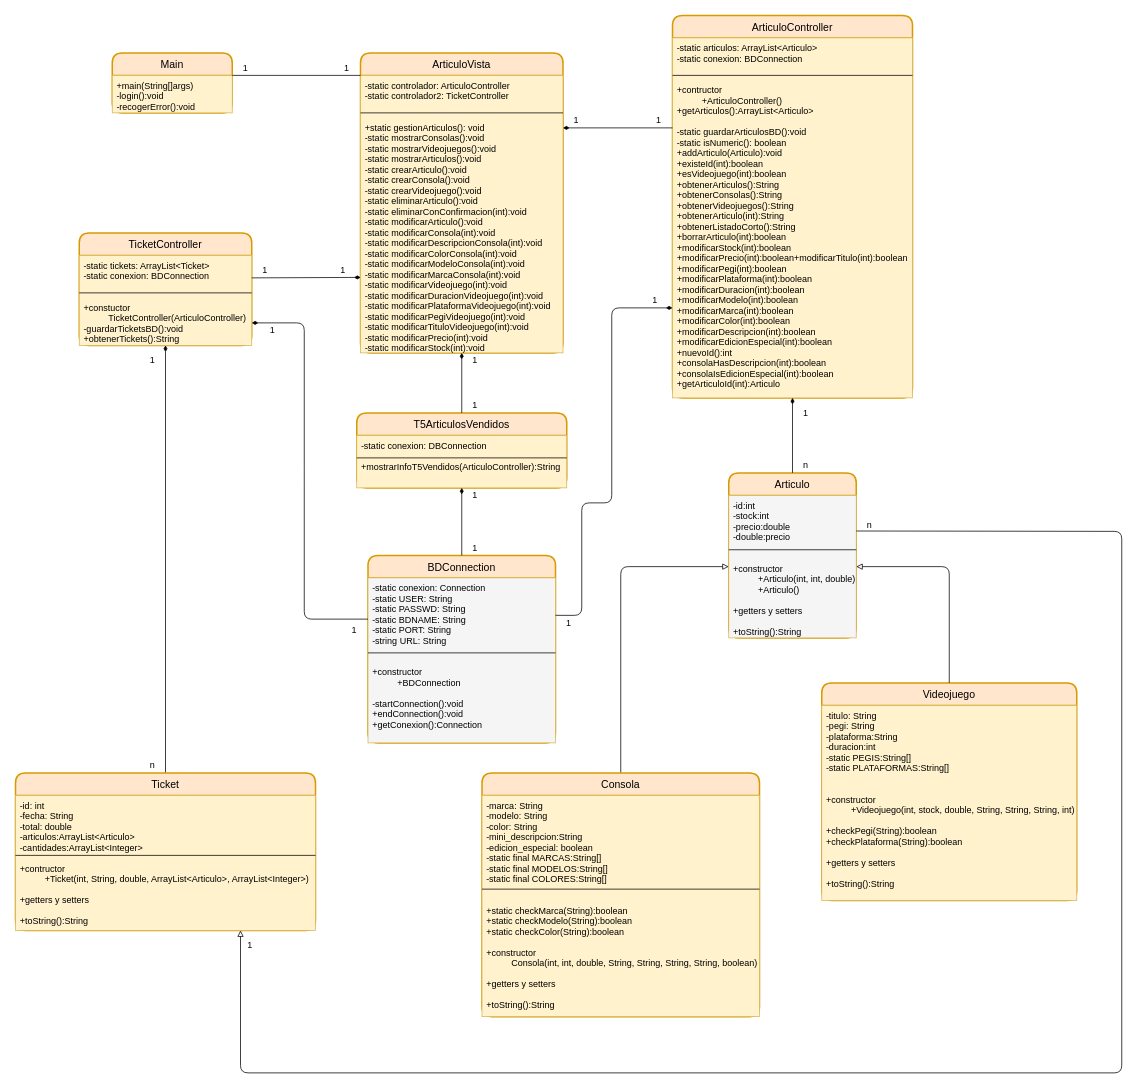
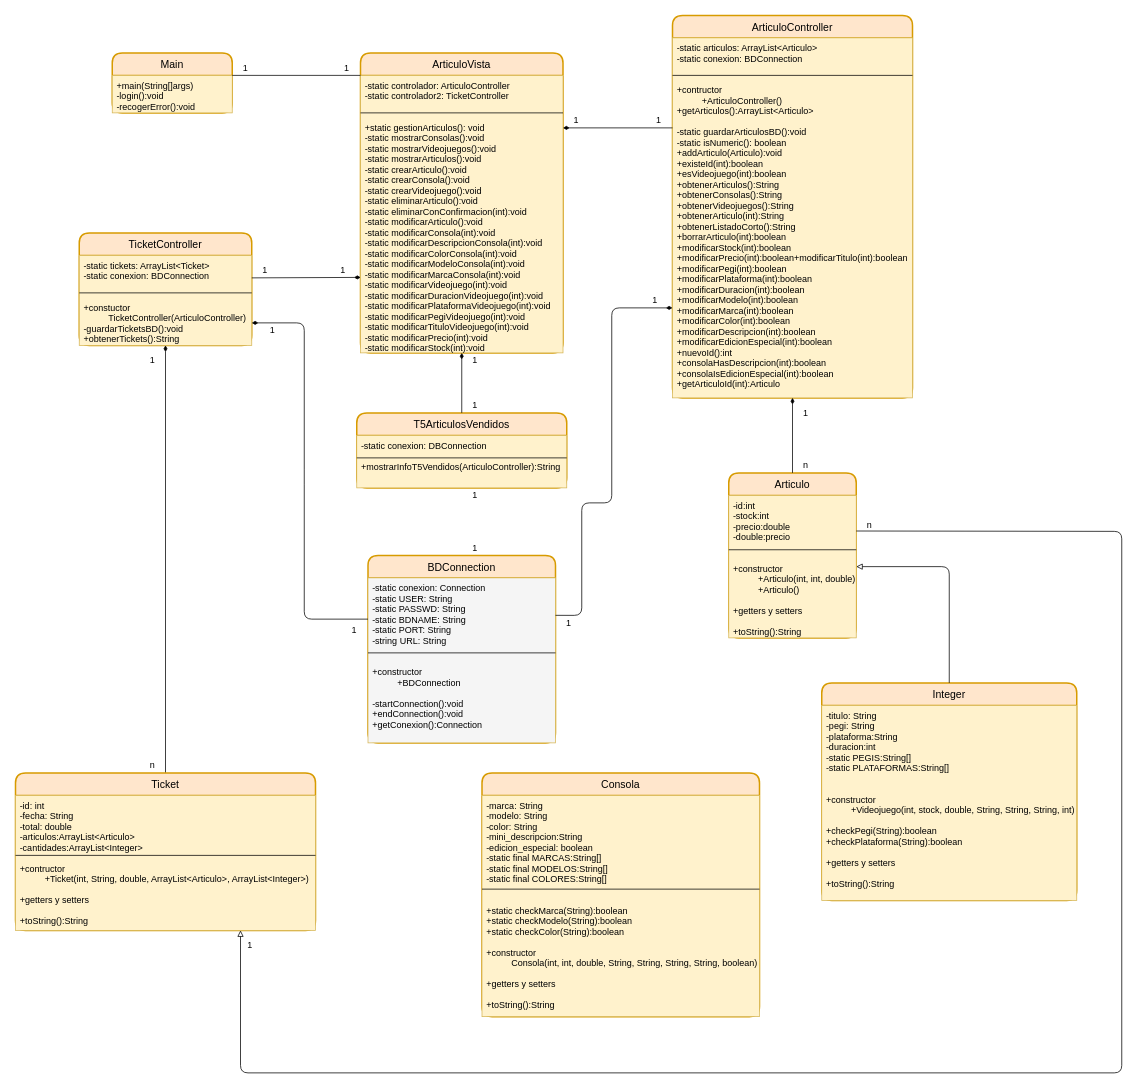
- <mxCell id="43" value="" style="endArrow=none;html=1;exitX=0.5;exitY=1;exitDx=0;exitDy=0;entryX=0.5;entryY=0;entryDx=0;entryDy=0;endFill=0;startArrow=diamondThin;startFill=1;" parent="1" source="36" target="29" edge="1"><mxGeometry width="50" height="50" relative="1" as="geometry"><mxPoint x="599.41" y="630" as="sourcePoint" /><mxPoint x="599.41" y="710" as="targetPoint" /></mxGeometry></mxCell>
- <mxCell id="16" value="-id:int&#10;-stock:int&#10;-precio:double&#10;-double:precio&#10;&#10;&#10;+constructor&#10;          +Articulo(int, int, double)&#10;          +Articulo()&#10;&#10;+getters y setters&#10;&#10;+toString():String" style="align=left;strokeColor=#d6b656;fillColor=#f5f5f5;spacingLeft=4;fontSize=12;verticalAlign=top;resizable=0;rotatable=0;part=1;" parent="15" vertex="1"><mxGeometry y="30" width="170" height="190" as="geometry" /></mxCell>
+ <mxCell id="16" value="-id:int&#10;-stock:int&#10;-precio:double&#10;-double:precio&#10;&#10;&#10;+constructor&#10;          +Articulo(int, int, double)&#10;          +Articulo()&#10;&#10;+getters y setters&#10;&#10;+toString():String" style="align=left;strokeColor=#d6b656;fillColor=#fff2cc;spacingLeft=4;fontSize=12;verticalAlign=top;resizable=0;rotatable=0;part=1;" parent="15" vertex="1"><mxGeometry y="30" width="170" height="190" as="geometry" /></mxCell>
- <mxCell id="21" value="" style="endArrow=none;html=1;endFill=0;exitX=0;exitY=0.5;exitDx=0;exitDy=0;entryX=0.5;entryY=0;entryDx=0;entryDy=0;startArrow=block;startFill=0;" parent="1" source="16" target="39" edge="1"><mxGeometry width="50" height="50" relative="1" as="geometry"><mxPoint x="885" y="710" as="sourcePoint" /><mxPoint x="865" y="950" as="targetPoint" /><Array as="points"><mxPoint x="827" y="755" /></Array></mxGeometry></mxCell>
- <mxCell id="19" value="Videojuego" style="swimlane;childLayout=stackLayout;horizontal=1;startSize=30;horizontalStack=0;rounded=1;fontSize=14;fontStyle=0;strokeWidth=2;resizeParent=0;resizeLast=1;shadow=0;dashed=0;align=center;fillColor=#ffe6cc;strokeColor=#d79b00;" parent="1" vertex="1"><mxGeometry x="1095" y="910" width="340" height="290" as="geometry" /></mxCell>
+ <mxCell id="19" value="Integer" style="swimlane;childLayout=stackLayout;horizontal=1;startSize=30;horizontalStack=0;rounded=1;fontSize=14;fontStyle=0;strokeWidth=2;resizeParent=0;resizeLast=1;shadow=0;dashed=0;align=center;fillColor=#ffe6cc;strokeColor=#d79b00;" parent="1" vertex="1"><mxGeometry x="1095" y="910" width="340" height="290" as="geometry" /></mxCell>
